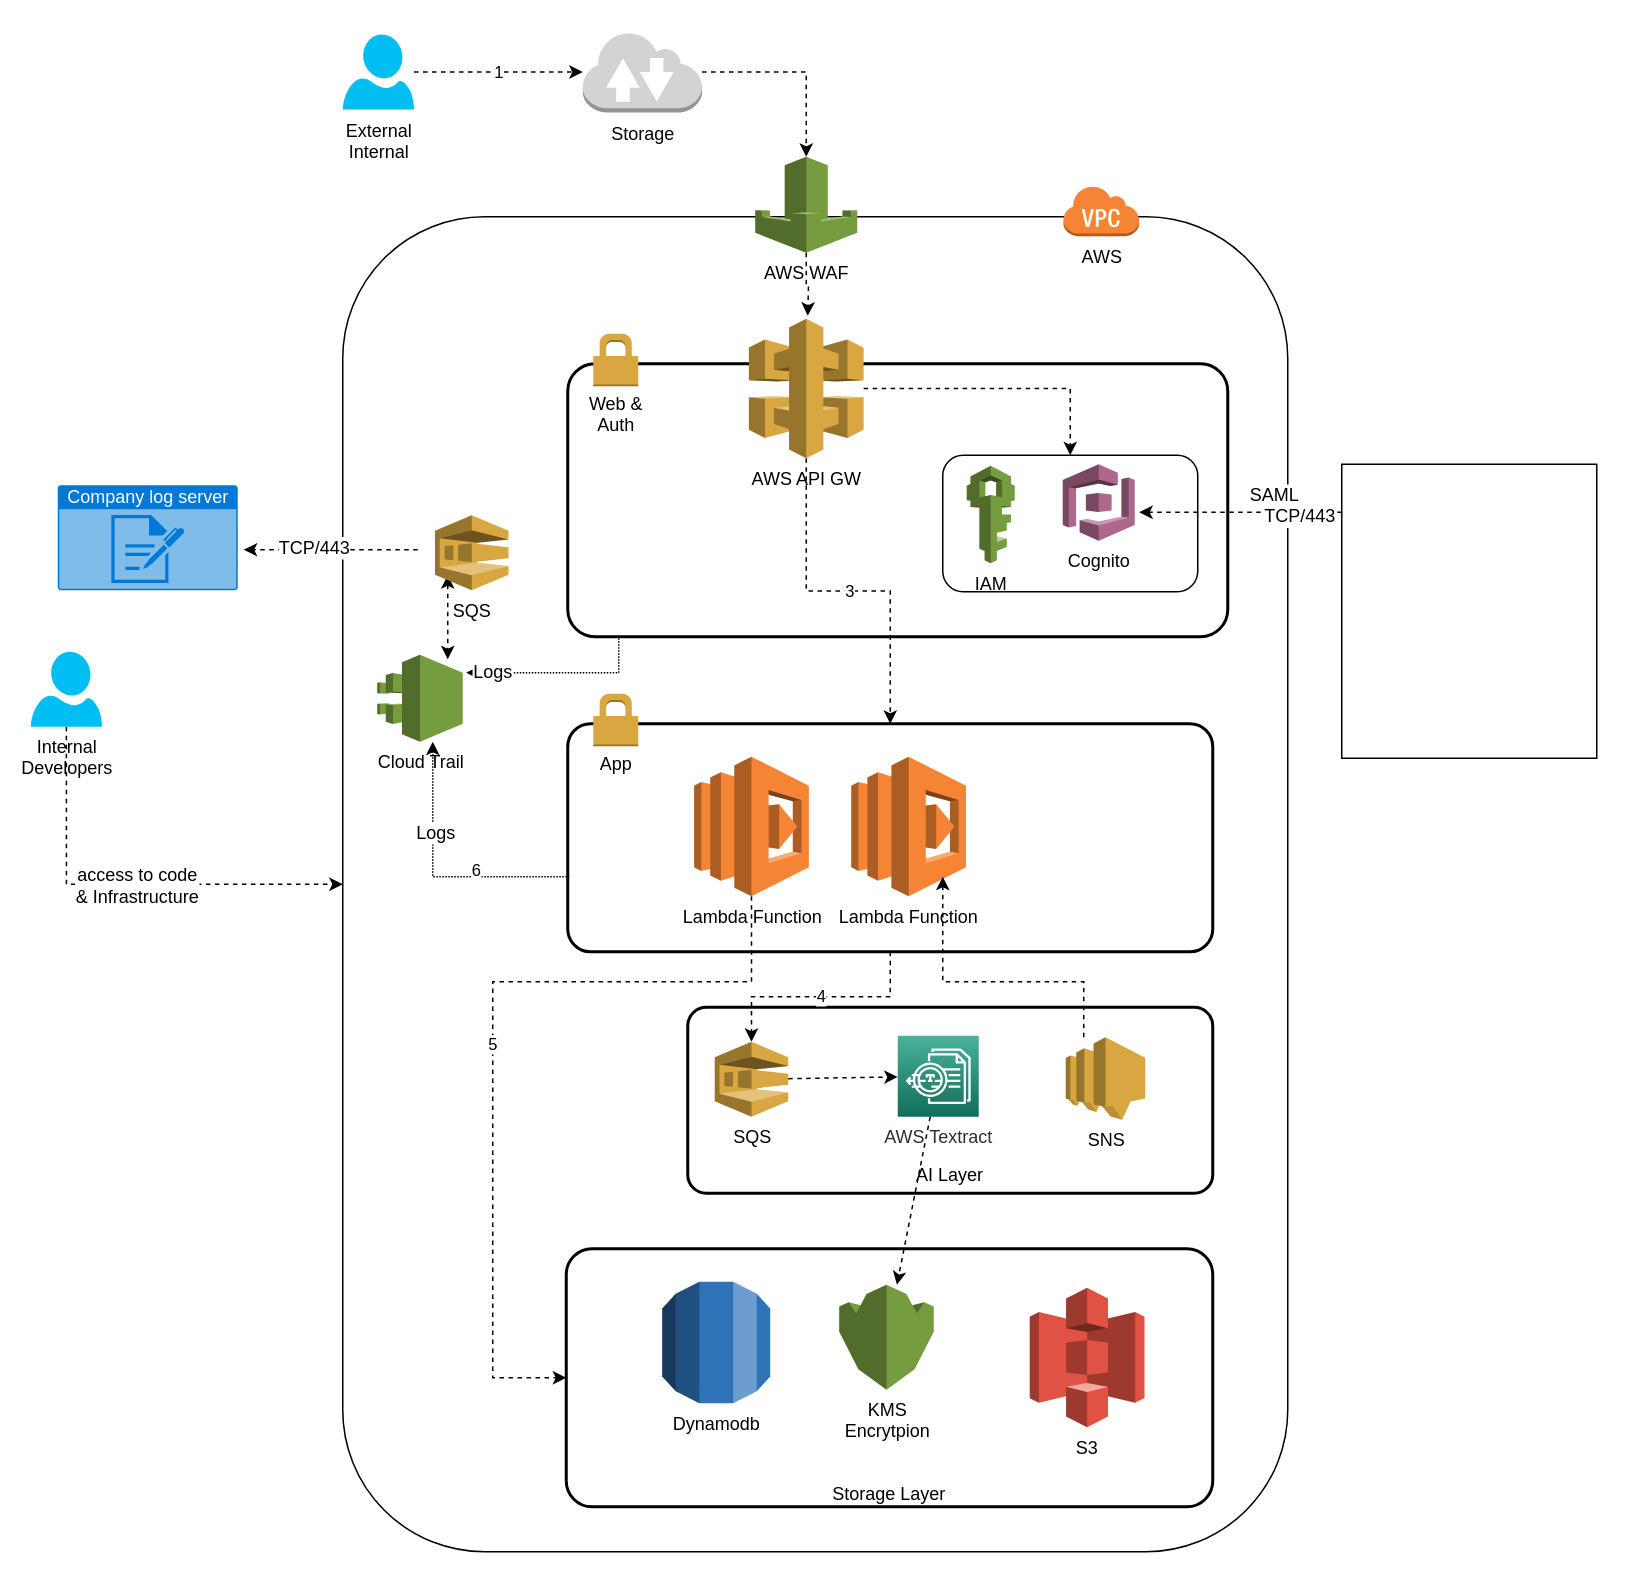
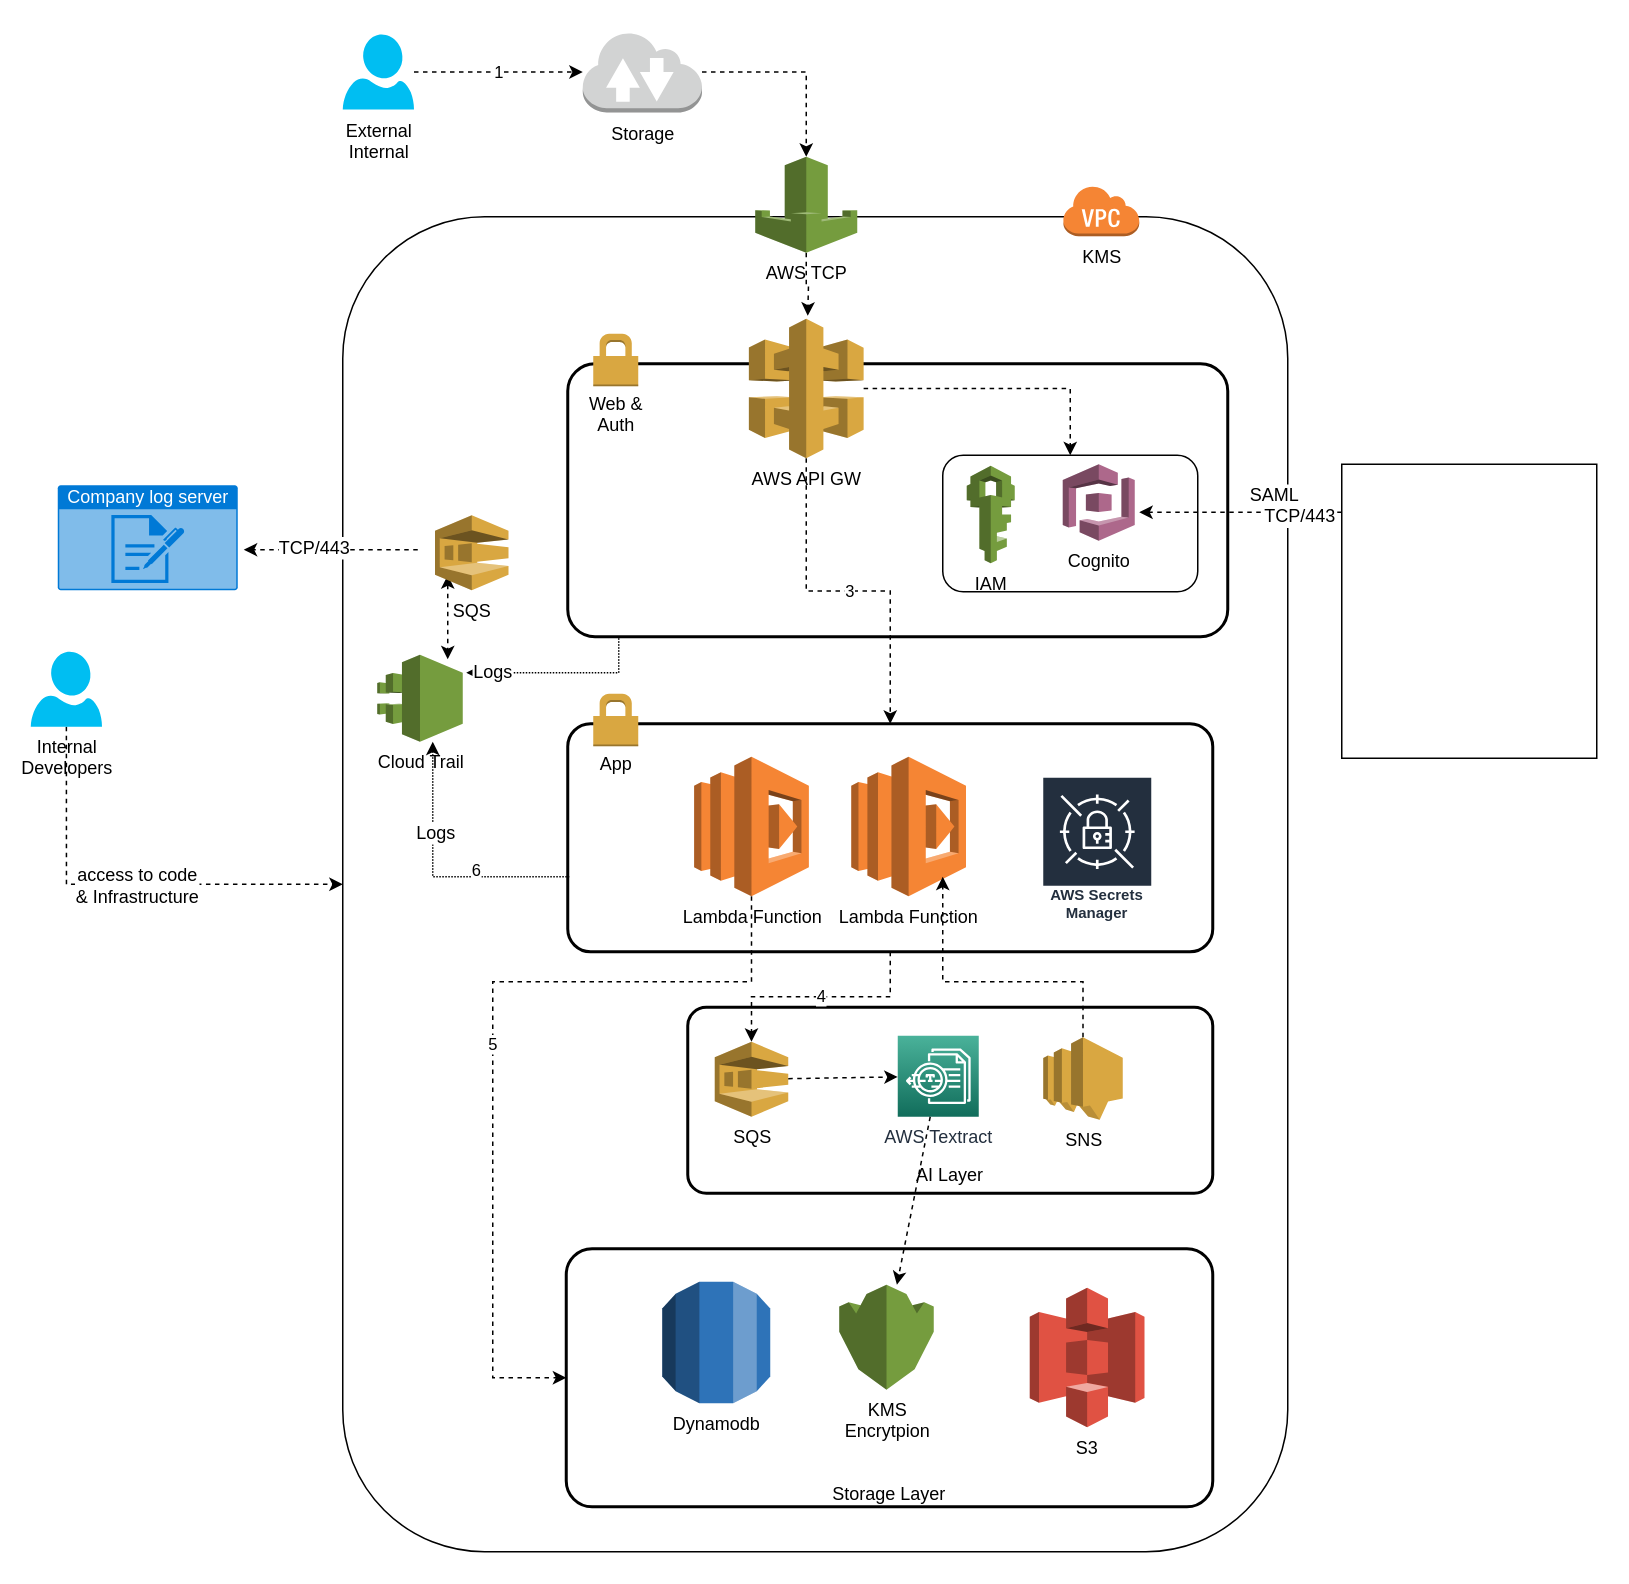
- <mxCell id="16" value="AWS" style="outlineConnect=0;dashed=0;verticalLabelPosition=bottom;verticalAlign=top;align=center;html=1;shape=mxgraph.aws3.virtual_private_cloud;fillColor=#F58534;gradientColor=none;" parent="1" vertex="1"><mxGeometry x="708" y="123" width="51" height="34" as="geometry" /></mxCell>
+ <mxCell id="16" value="KMS" style="outlineConnect=0;dashed=0;verticalLabelPosition=bottom;verticalAlign=top;align=center;html=1;shape=mxgraph.aws3.virtual_private_cloud;fillColor=#F58534;gradientColor=none;" parent="1" vertex="1"><mxGeometry x="708" y="123" width="51" height="34" as="geometry" /></mxCell>
- <mxCell id="39" value="AWS WAF" style="outlineConnect=0;dashed=0;verticalLabelPosition=bottom;verticalAlign=top;align=center;html=1;shape=mxgraph.aws3.waf;fillColor=#759C3E;gradientColor=none;" parent="1" vertex="1"><mxGeometry x="503" y="104" width="68" height="64" as="geometry" /></mxCell>
+ <mxCell id="39" value="AWS TCP" style="outlineConnect=0;dashed=0;verticalLabelPosition=bottom;verticalAlign=top;align=center;html=1;shape=mxgraph.aws3.waf;fillColor=#759C3E;gradientColor=none;" parent="1" vertex="1"><mxGeometry x="503" y="104" width="68" height="64" as="geometry" /></mxCell>
+ <mxCell id="51" value="AWS Secrets Manager" style="outlineConnect=0;fontColor=#232F3E;gradientColor=none;strokeColor=#ffffff;fillColor=#232F3E;dashed=0;verticalLabelPosition=middle;verticalAlign=bottom;align=center;html=1;whiteSpace=wrap;fontSize=10;fontStyle=1;spacing=3;shape=mxgraph.aws4.productIcon;prIcon=mxgraph.aws4.secrets_manager;" parent="1" vertex="1"><mxGeometry x="694" y="517" width="74" height="101" as="geometry" /></mxCell>
- <mxCell id="48" value="SNS" style="outlineConnect=0;dashed=0;verticalLabelPosition=bottom;verticalAlign=top;align=center;html=1;shape=mxgraph.aws3.sns;fillColor=#D9A741;gradientColor=none;" parent="1" vertex="1"><mxGeometry x="710" y="691" width="53" height="55" as="geometry" /></mxCell>
+ <mxCell id="48" value="SNS" style="outlineConnect=0;dashed=0;verticalLabelPosition=bottom;verticalAlign=top;align=center;html=1;shape=mxgraph.aws3.sns;fillColor=#D9A741;gradientColor=none;" parent="1" vertex="1"><mxGeometry x="695" y="691" width="53" height="55" as="geometry" /></mxCell>
